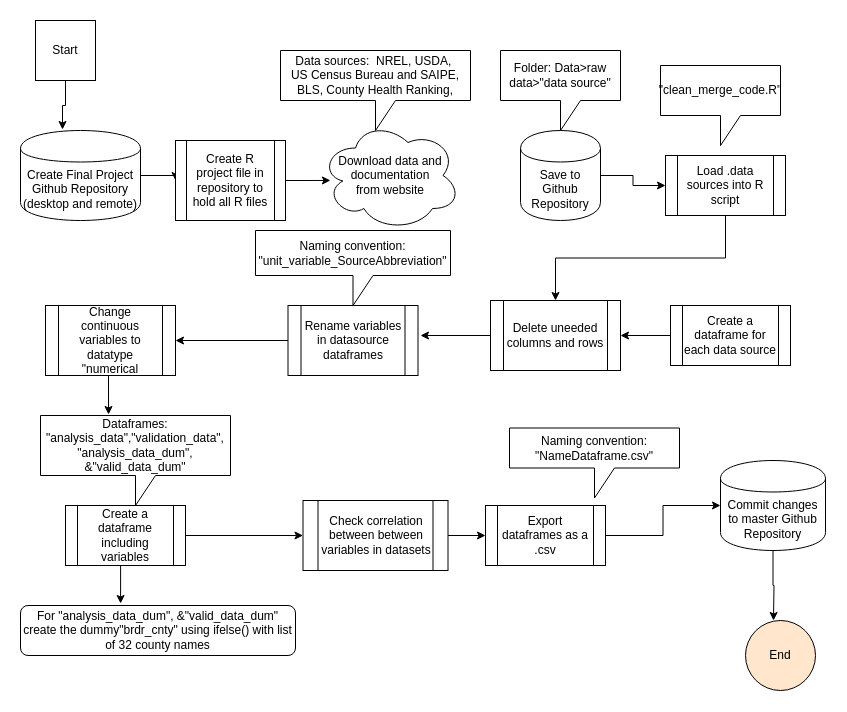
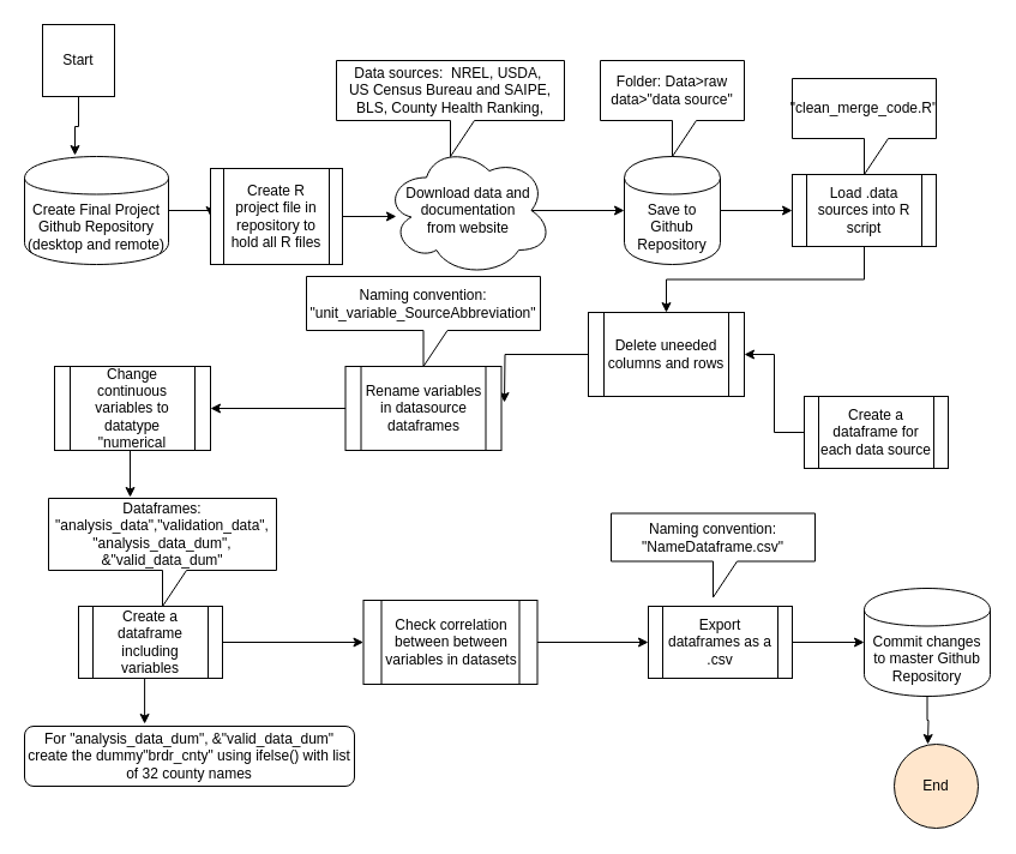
+ <mxCell id="2" style="edgeStyle=orthogonalEdgeStyle;rounded=0;orthogonalLoop=1;jettySize=auto;html=1;exitX=0.875;exitY=0.5;exitDx=0;exitDy=0;exitPerimeter=0;entryX=0;entryY=0.5;entryDx=0;entryDy=0;" edge="1" parent="1" source="3" target="9"><mxGeometry relative="1" as="geometry" /></mxCell>
- <mxCell id="13" value="Load .data sources into R script" style="shape=process;whiteSpace=wrap;html=1;backgroundOutline=1;" parent="1" vertex="1"><mxGeometry x="665" y="155" width="120" height="60" as="geometry" /></mxCell>
+ <mxCell id="13" value="Load .data sources into R script" style="shape=process;whiteSpace=wrap;html=1;backgroundOutline=1;" parent="1" vertex="1"><mxGeometry x="660" y="145" width="120" height="60" as="geometry" /></mxCell>
- <mxCell id="15" value="Delete uneeded columns and rows" style="shape=process;whiteSpace=wrap;html=1;backgroundOutline=1;" parent="1" vertex="1"><mxGeometry x="490" y="300" width="130" height="70" as="geometry" /></mxCell>
+ <mxCell id="15" value="Delete uneeded columns and rows" style="shape=process;whiteSpace=wrap;html=1;backgroundOutline=1;" parent="1" vertex="1"><mxGeometry x="490" y="260" width="130" height="70" as="geometry" /></mxCell>
- <mxCell id="21" value="Create a dataframe for each data source" style="shape=process;whiteSpace=wrap;html=1;backgroundOutline=1;" vertex="1" parent="1"><mxGeometry x="670" y="305" width="120" height="60" as="geometry" /></mxCell>
+ <mxCell id="21" value="Create a dataframe for each data source" style="shape=process;whiteSpace=wrap;html=1;backgroundOutline=1;" vertex="1" parent="1"><mxGeometry x="670" y="330" width="120" height="60" as="geometry" /></mxCell>
- <mxCell id="37" value="Commit changes to master Github Repository" style="shape=cylinder;whiteSpace=wrap;html=1;boundedLbl=1;backgroundOutline=1;" vertex="1" parent="1"><mxGeometry x="720" y="460" width="105" height="90" as="geometry" /></mxCell>
+ <mxCell id="37" value="Commit changes to master Github Repository" style="shape=cylinder;whiteSpace=wrap;html=1;boundedLbl=1;backgroundOutline=1;" vertex="1" parent="1"><mxGeometry x="720" y="490" width="105" height="90" as="geometry" /></mxCell>
- <mxCell id="33" value="Export dataframes as a .csv" style="shape=process;whiteSpace=wrap;html=1;backgroundOutline=1;" vertex="1" parent="1"><mxGeometry x="485" y="505" width="120" height="60" as="geometry" /></mxCell>
+ <mxCell id="33" value="Export dataframes as a .csv" style="shape=process;whiteSpace=wrap;html=1;backgroundOutline=1;" vertex="1" parent="1"><mxGeometry x="540" y="505" width="120" height="60" as="geometry" /></mxCell>
